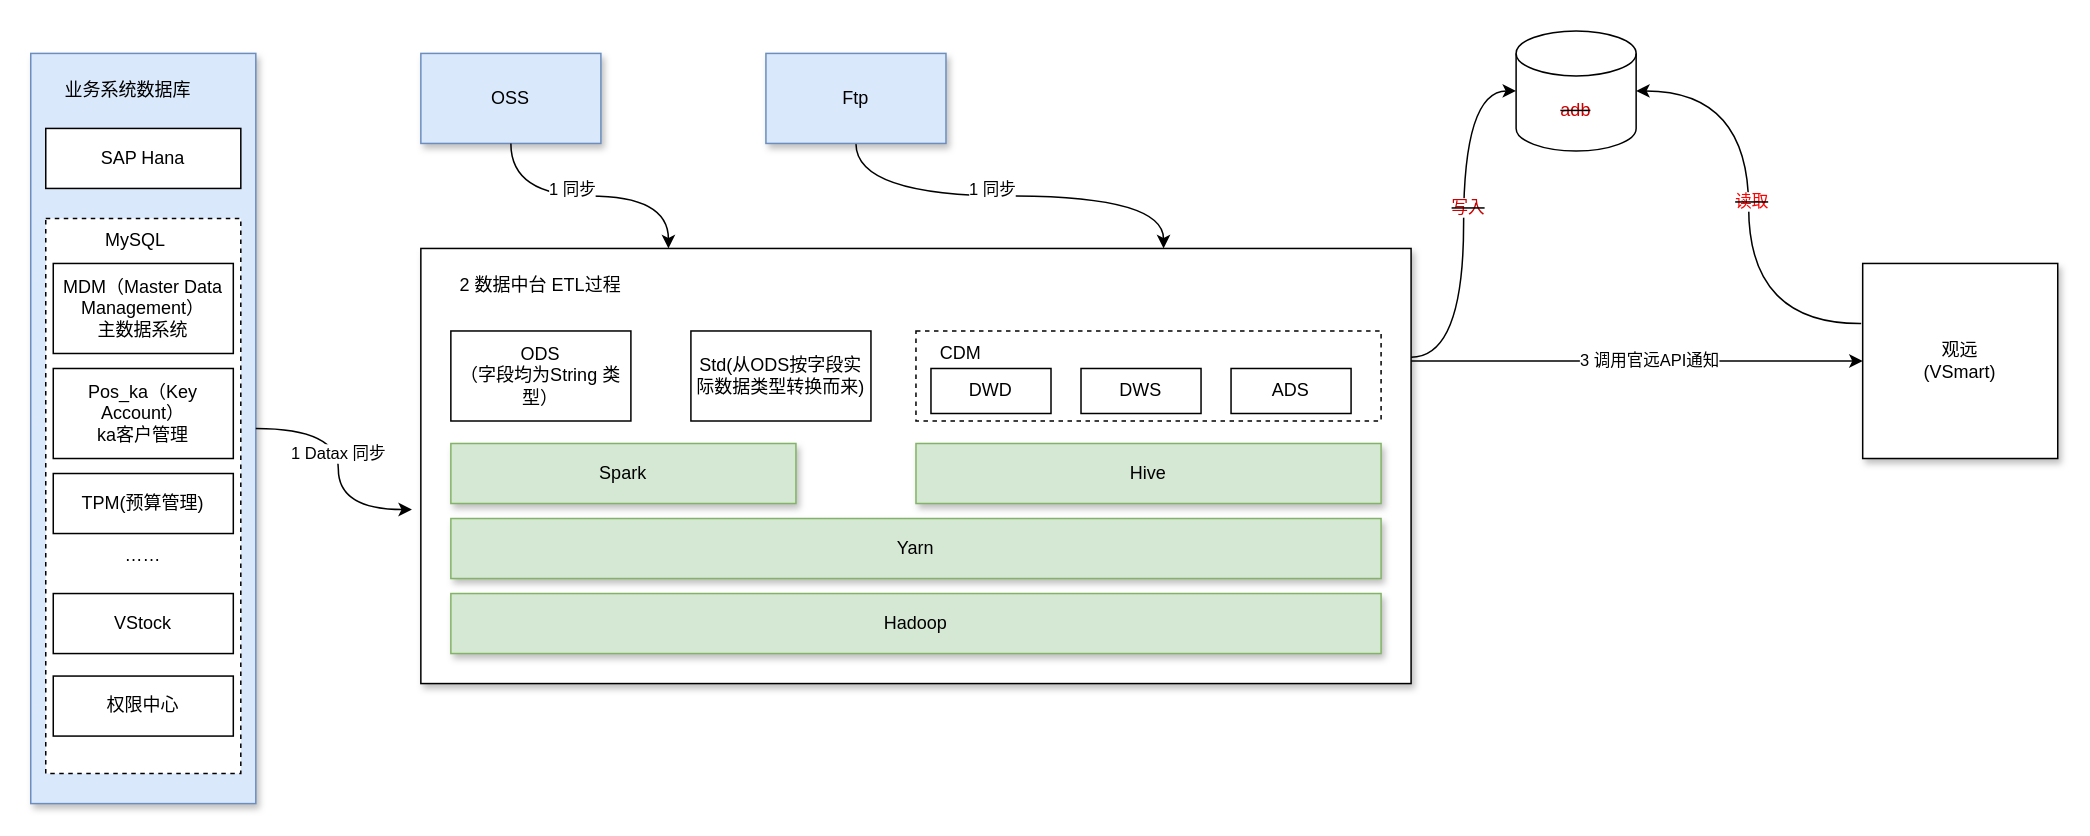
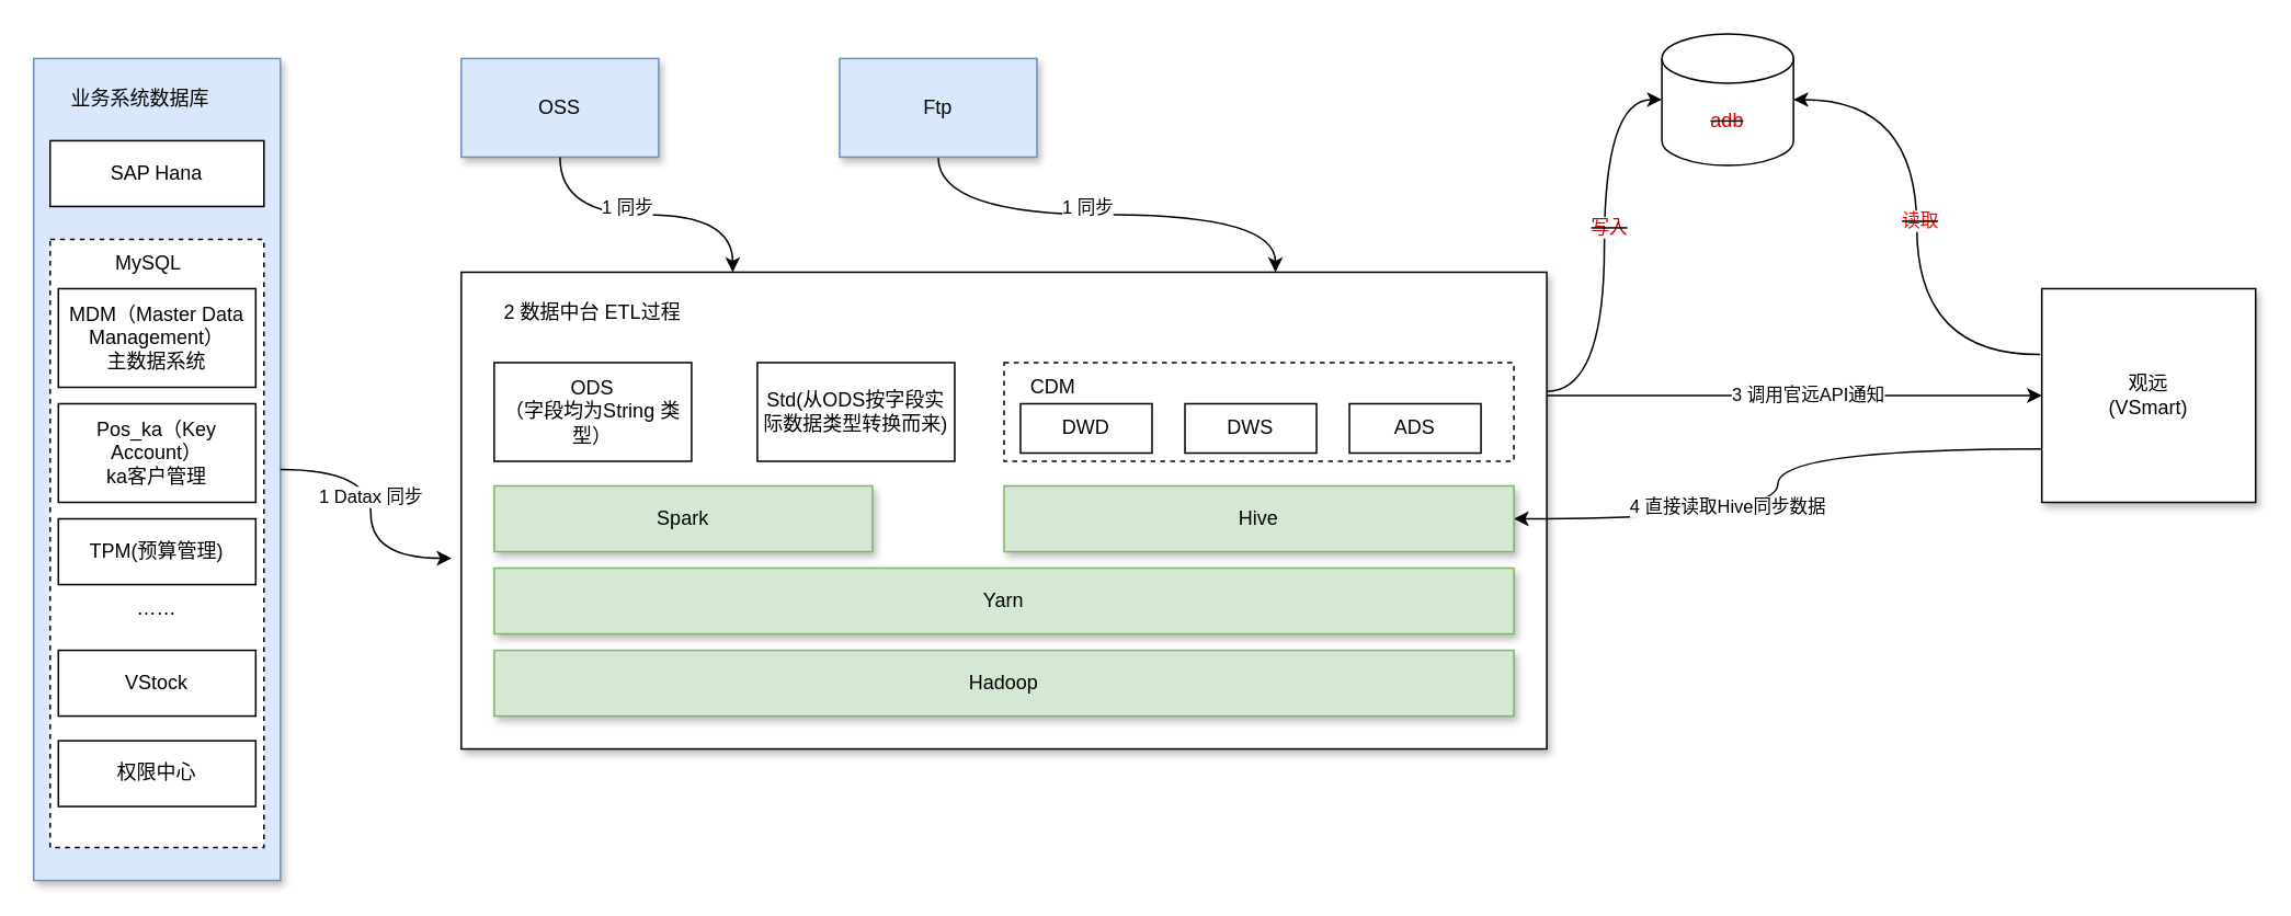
+ <mxCell id="34" style="edgeStyle=orthogonalEdgeStyle;rounded=0;orthogonalLoop=1;jettySize=auto;html=1;entryX=1;entryY=0.5;entryDx=0;entryDy=0;exitX=0;exitY=0.75;exitDx=0;exitDy=0;curved=1;" parent="1" source="36" target="41" edge="1"><mxGeometry relative="1" as="geometry" /></mxCell>
+ <mxCell id="35" value="4 直接读取Hive同步数据" style="edgeLabel;html=1;align=center;verticalAlign=middle;resizable=0;points=[];" parent="34" vertex="1" connectable="0"><mxGeometry x="0.076" y="-4" relative="1" as="geometry"><mxPoint x="-27" y="-1" as="offset" /></mxGeometry></mxCell>
